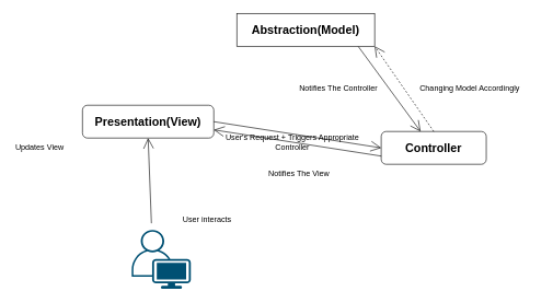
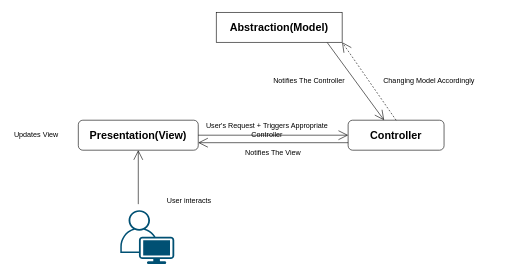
- <mxCell id="2" value="&lt;span style=&quot;font-size: 18px;&quot;&gt;&lt;b&gt;Presentation(View)&lt;/b&gt;&lt;/span&gt;" style="rounded=1;whiteSpace=wrap;html=1;fillColor=none;" vertex="1" parent="1"><mxGeometry x="125" y="160" width="200" height="50" as="geometry" /></mxCell>
+ <mxCell id="2" value="&lt;span style=&quot;font-size: 18px;&quot;&gt;&lt;b&gt;Presentation(View)&lt;/b&gt;&lt;/span&gt;" style="rounded=1;whiteSpace=wrap;html=1;fillColor=none;" vertex="1" parent="1"><mxGeometry x="130" y="200" width="200" height="50" as="geometry" /></mxCell>
- <mxCell id="14" value="Notifies The View" style="text;html=1;align=center;verticalAlign=middle;whiteSpace=wrap;rounded=0;" vertex="1" parent="1"><mxGeometry x="350" y="250" width="210" height="30" as="geometry" /></mxCell>
+ <mxCell id="14" value="Notifies The View" style="text;html=1;align=center;verticalAlign=middle;whiteSpace=wrap;rounded=0;" vertex="1" parent="1"><mxGeometry x="350" y="240" width="210" height="30" as="geometry" /></mxCell>
